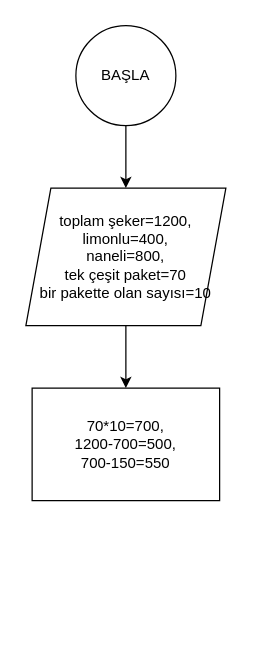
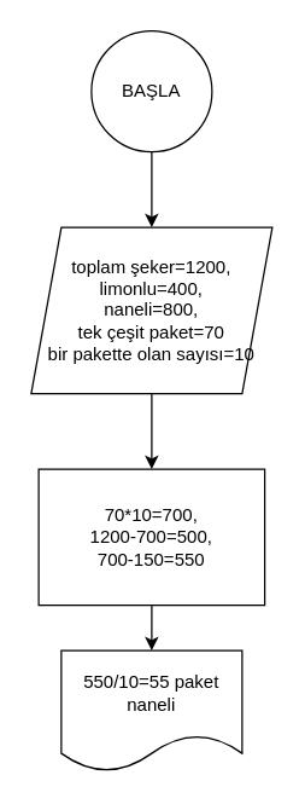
+ <mxCell id="6" value="" style="edgeStyle=orthogonalEdgeStyle;rounded=0;orthogonalLoop=1;jettySize=auto;html=1;" edge="1" parent="1" source="7" target="8"><mxGeometry relative="1" as="geometry" /></mxCell>
+ <mxCell id="8" value="550/10=55 paket naneli" style="shape=document;whiteSpace=wrap;html=1;boundedLbl=1;" vertex="1" parent="1"><mxGeometry x="40" y="430" width="120" height="80" as="geometry" /></mxCell>
